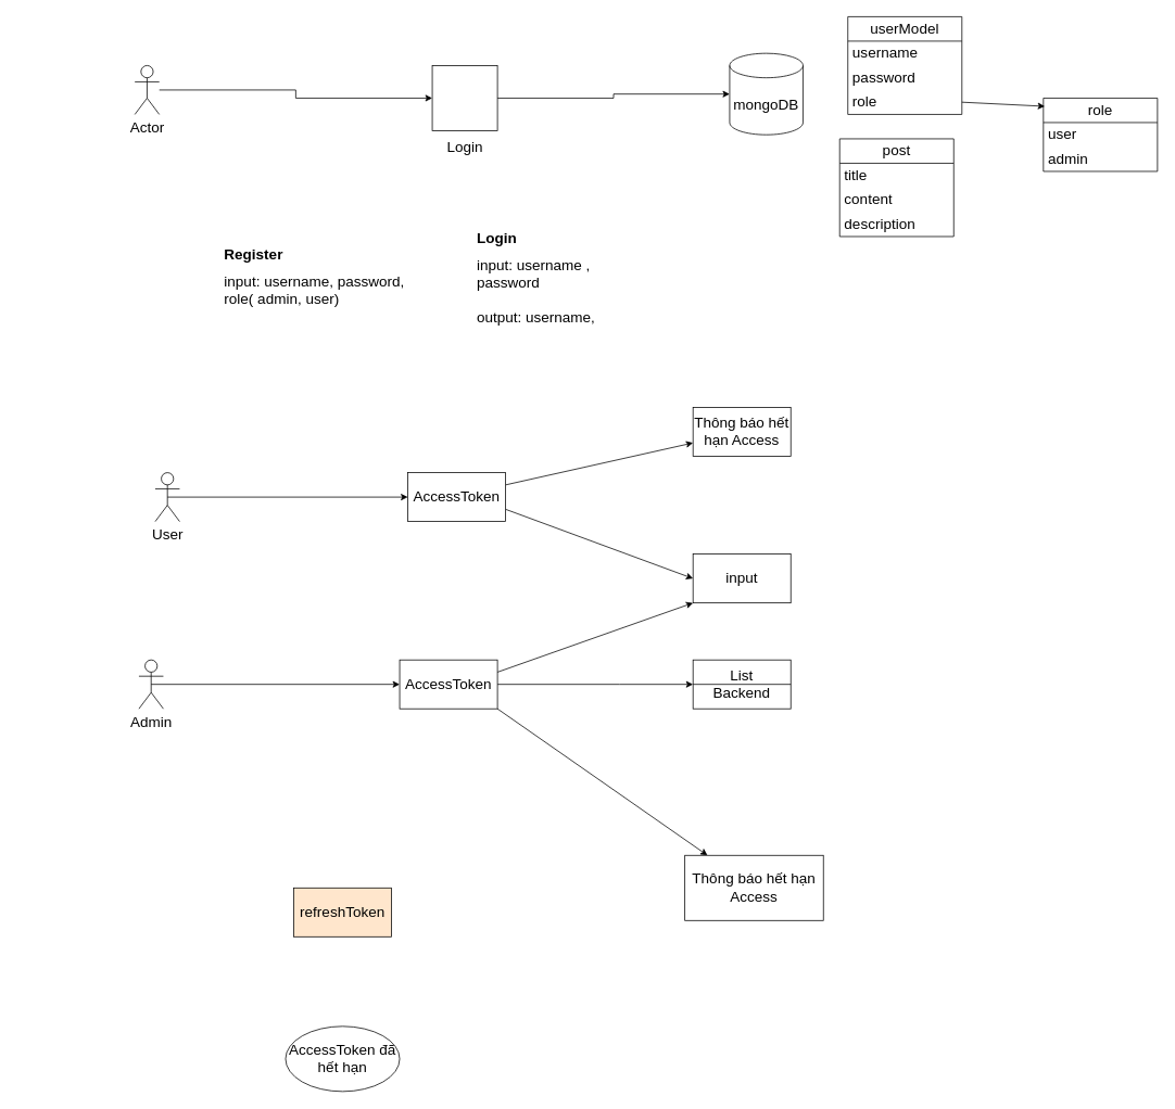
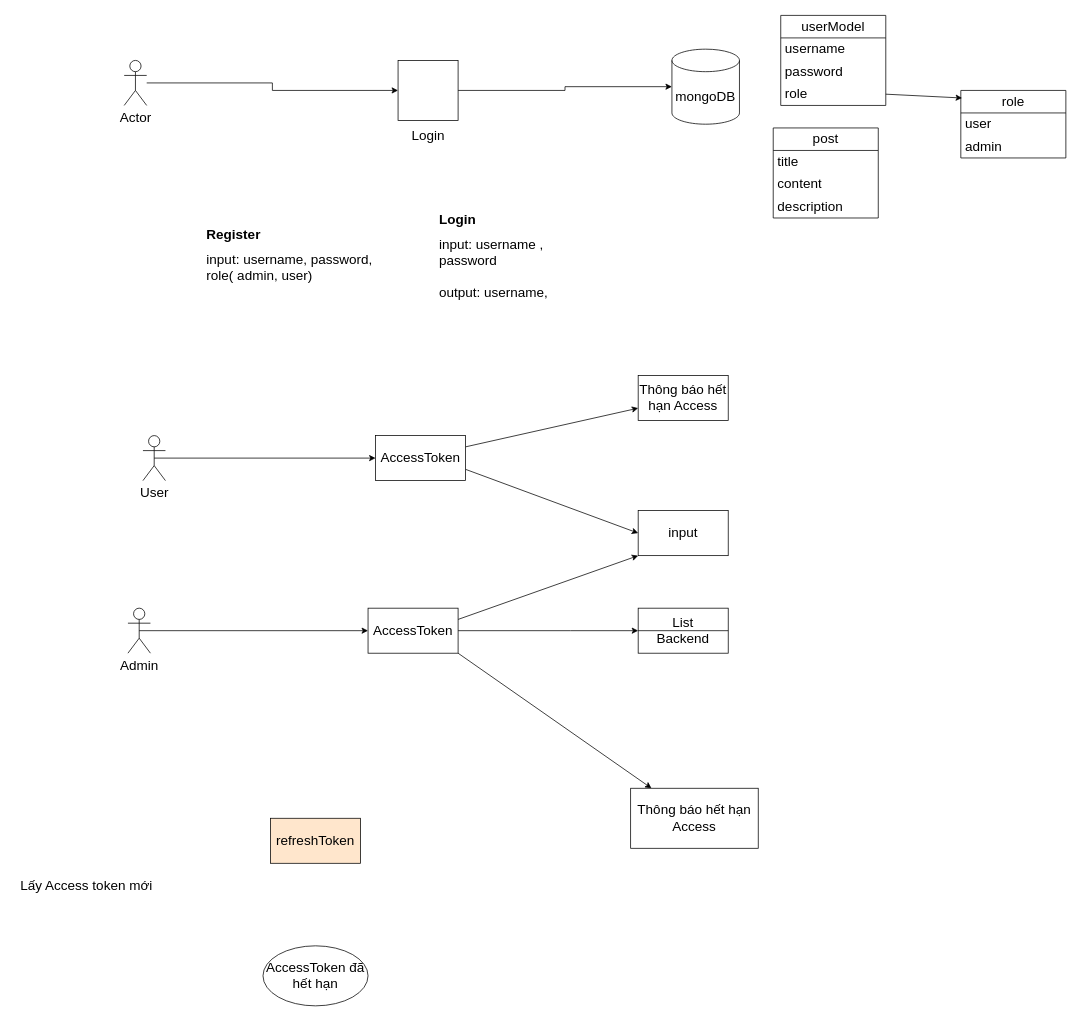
+ <mxCell id="39" value="&lt;font style=&quot;font-size: 18px;&quot;&gt;Lấy Access token mới&lt;/font&gt;" style="text;html=1;strokeColor=none;fillColor=none;align=center;verticalAlign=middle;whiteSpace=wrap;rounded=0;fontSize=18;" parent="1" vertex="1"><mxGeometry x="20" y="1160" width="190" height="40" as="geometry" /></mxCell>
